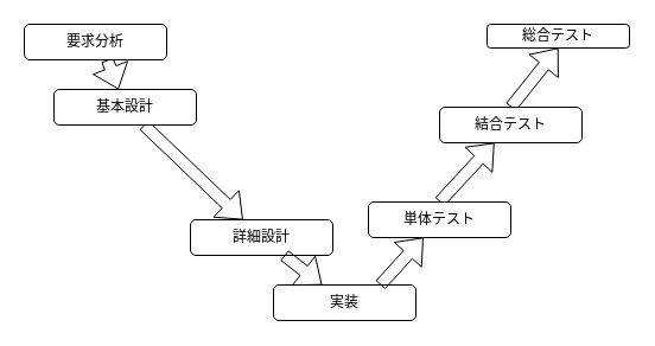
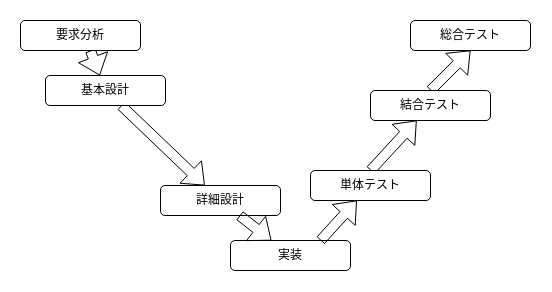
- <mxCell id="14" value="総合テスト" style="rounded=1;whiteSpace=wrap;html=1;" vertex="1" parent="1"><mxGeometry x="410" y="20" width="120" height="20" as="geometry" /></mxCell>
+ <mxCell id="14" value="総合テスト" style="rounded=1;whiteSpace=wrap;html=1;" vertex="1" parent="1"><mxGeometry x="410" y="20" width="120" height="30" as="geometry" /></mxCell>
